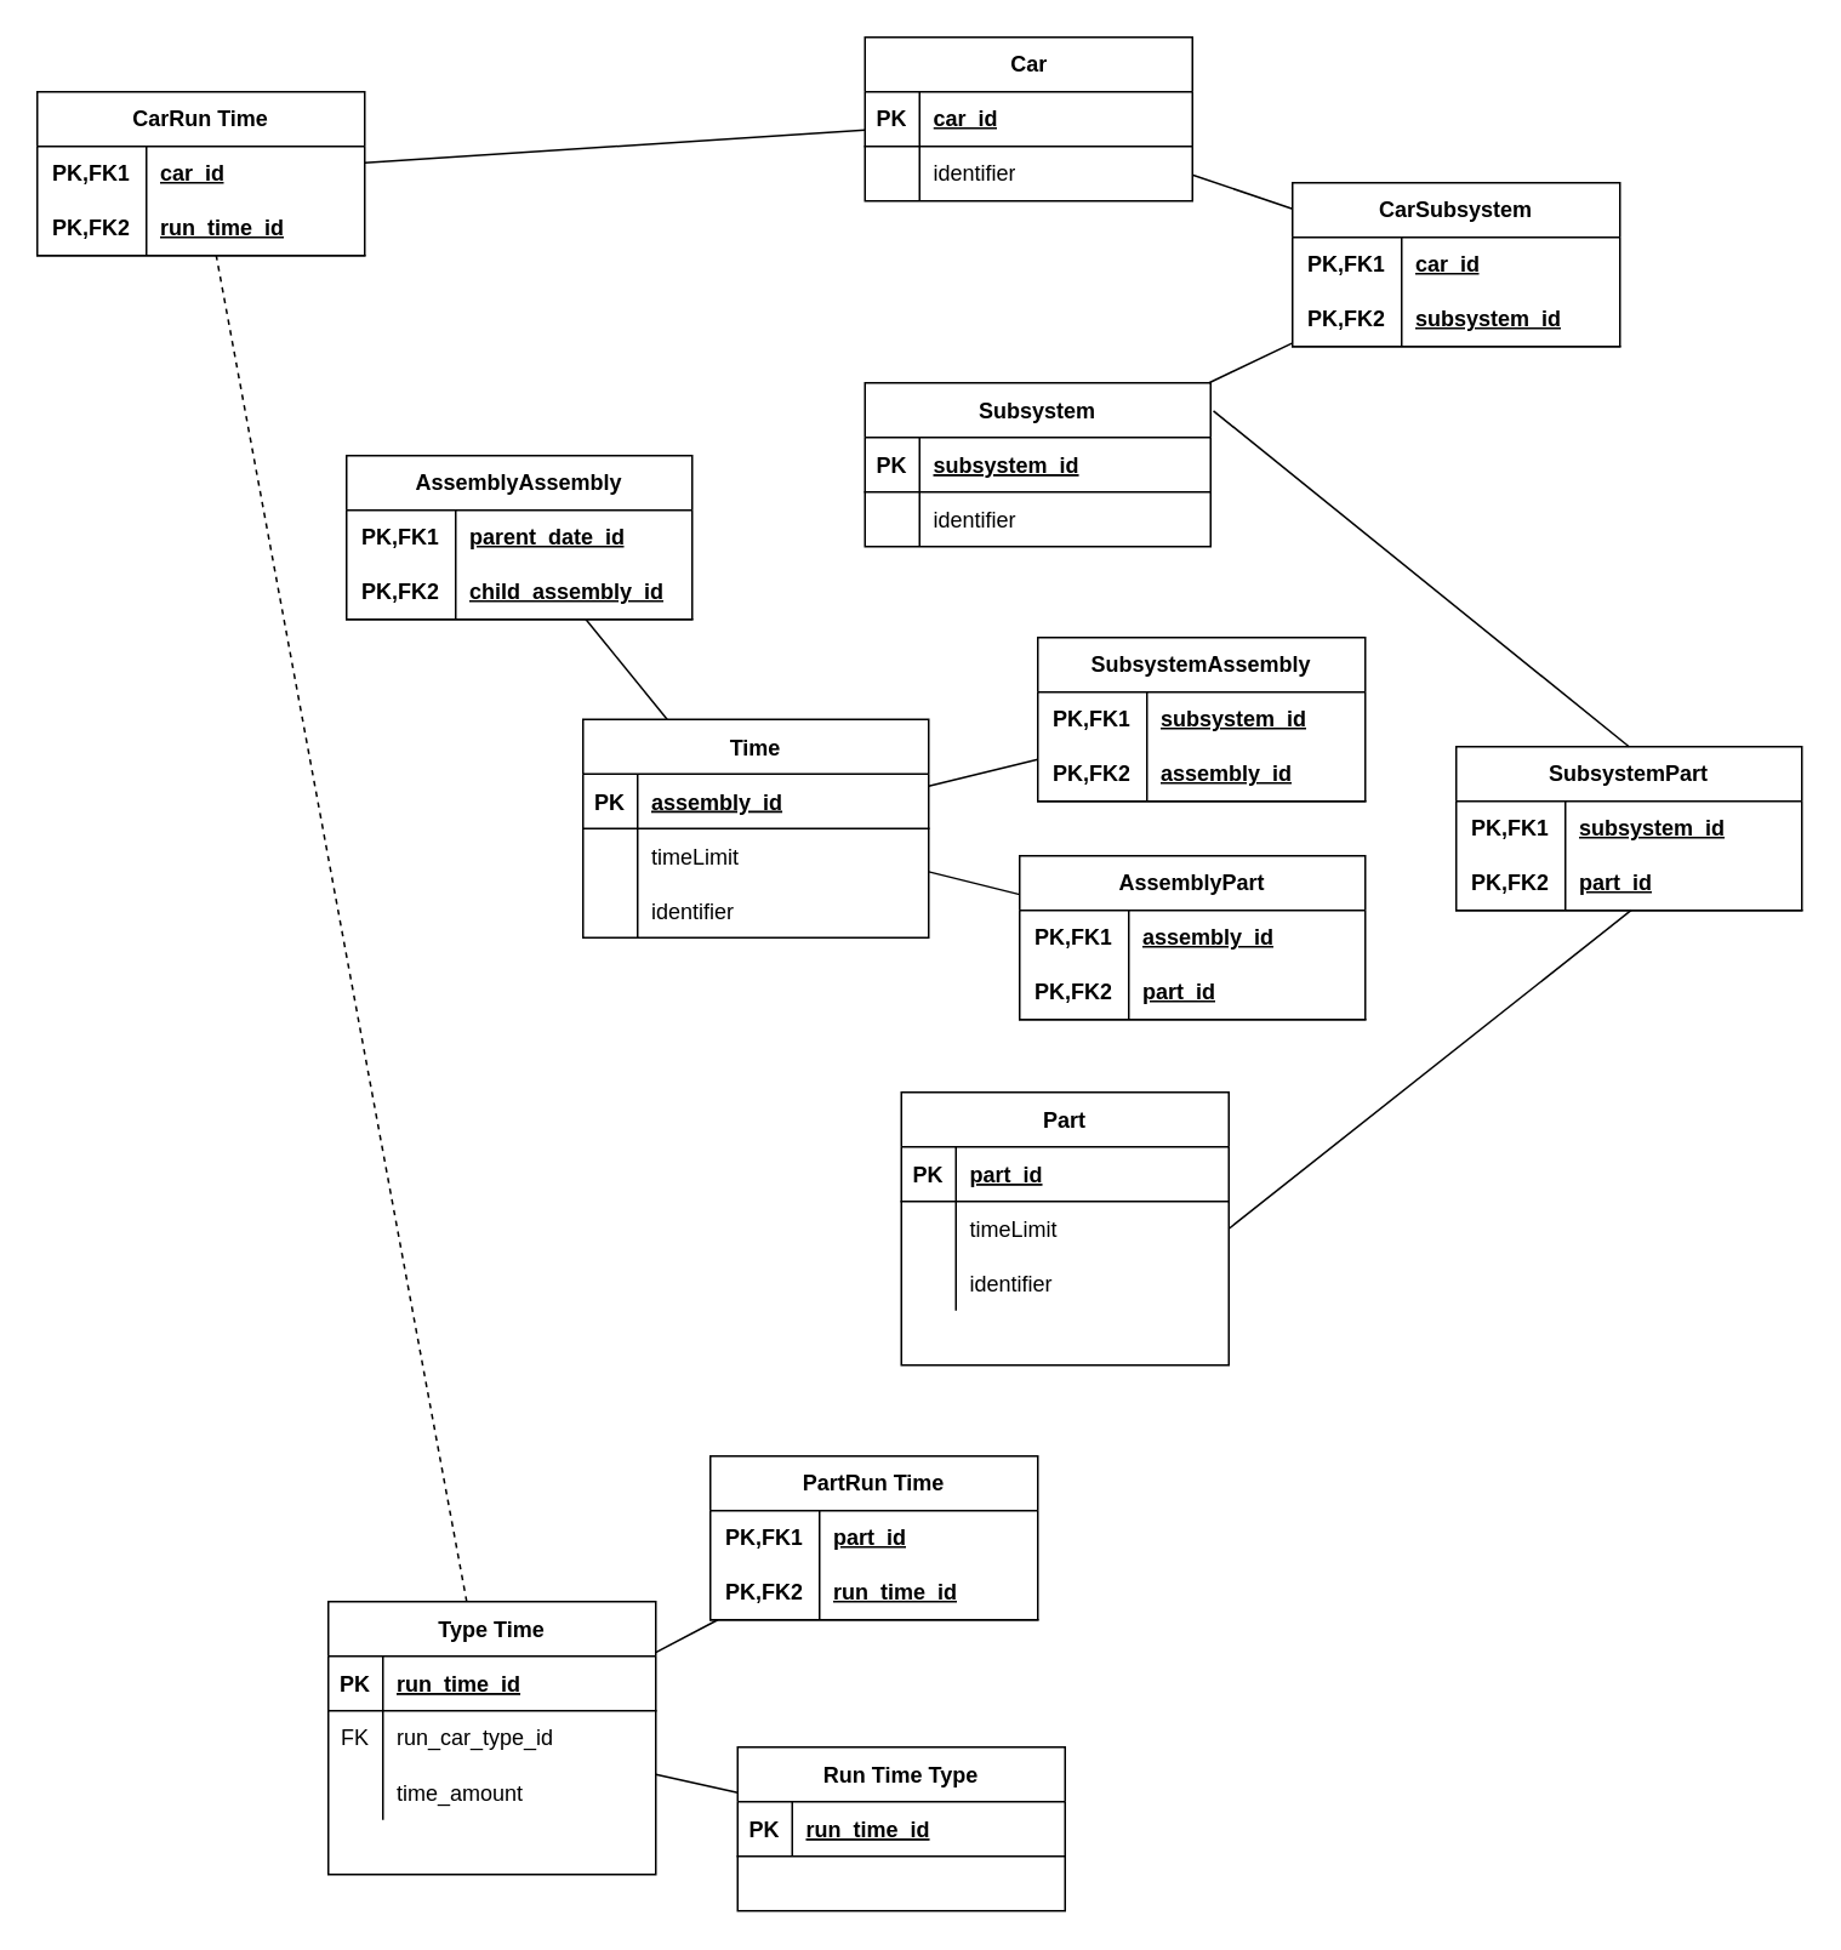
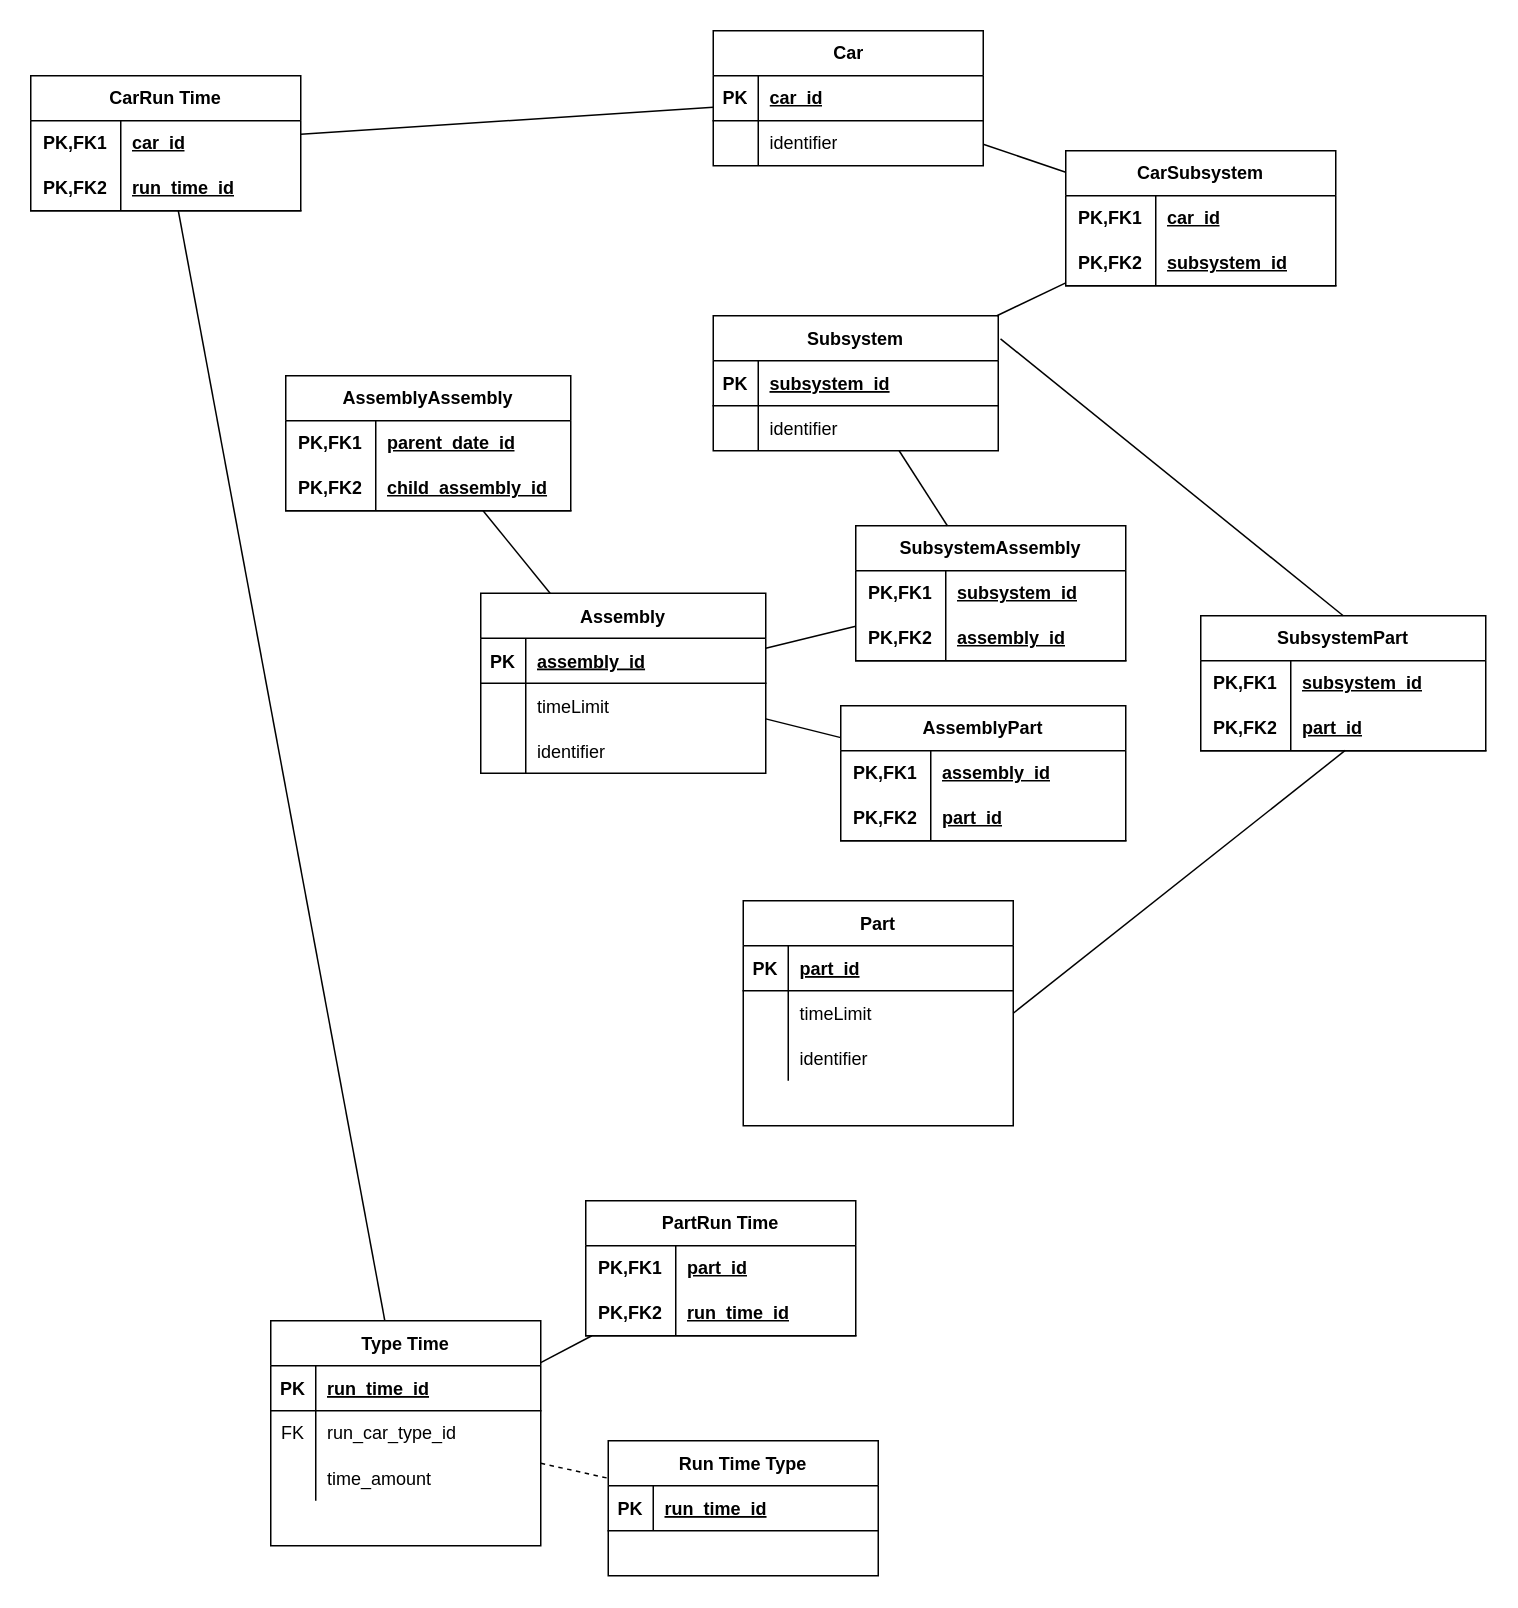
+ <mxCell id="54" value="" style="endArrow=none;html=1;rounded=0;" parent="1" source="38" target="47" edge="1"><mxGeometry relative="1" as="geometry"><mxPoint x="560" y="400" as="sourcePoint" /><mxPoint x="720" y="400" as="targetPoint" /></mxGeometry></mxCell>
- <mxCell id="2" value="Time" style="shape=table;startSize=30;container=1;collapsible=1;childLayout=tableLayout;fixedRows=1;rowLines=0;fontStyle=1;align=center;resizeLast=1;" parent="1" vertex="1"><mxGeometry x="320" y="395" width="190" height="120" as="geometry" /></mxCell>
+ <mxCell id="2" value="Assembly" style="shape=table;startSize=30;container=1;collapsible=1;childLayout=tableLayout;fixedRows=1;rowLines=0;fontStyle=1;align=center;resizeLast=1;" parent="1" vertex="1"><mxGeometry x="320" y="395" width="190" height="120" as="geometry" /></mxCell>
- <mxCell id="106" value="" style="endArrow=none;html=1;rounded=0;dashed=1;" parent="1" source="72" target="91" edge="1"><mxGeometry relative="1" as="geometry"><mxPoint x="440" y="756" as="sourcePoint" /><mxPoint x="370" y="764" as="targetPoint" /></mxGeometry></mxCell>
+ <mxCell id="106" value="" style="endArrow=none;html=1;rounded=0;" parent="1" source="72" target="91" edge="1"><mxGeometry relative="1" as="geometry"><mxPoint x="440" y="756" as="sourcePoint" /><mxPoint x="370" y="764" as="targetPoint" /></mxGeometry></mxCell>
- <mxCell id="90" value="" style="endArrow=none;html=1;rounded=0;" parent="1" source="72" target="84" edge="1"><mxGeometry relative="1" as="geometry"><mxPoint x="290" y="680" as="sourcePoint" /><mxPoint x="450" y="680" as="targetPoint" /></mxGeometry></mxCell>
+ <mxCell id="90" value="" style="endArrow=none;html=1;rounded=0;dashed=1;" parent="1" source="72" target="84" edge="1"><mxGeometry relative="1" as="geometry"><mxPoint x="290" y="680" as="sourcePoint" /><mxPoint x="450" y="680" as="targetPoint" /></mxGeometry></mxCell>
